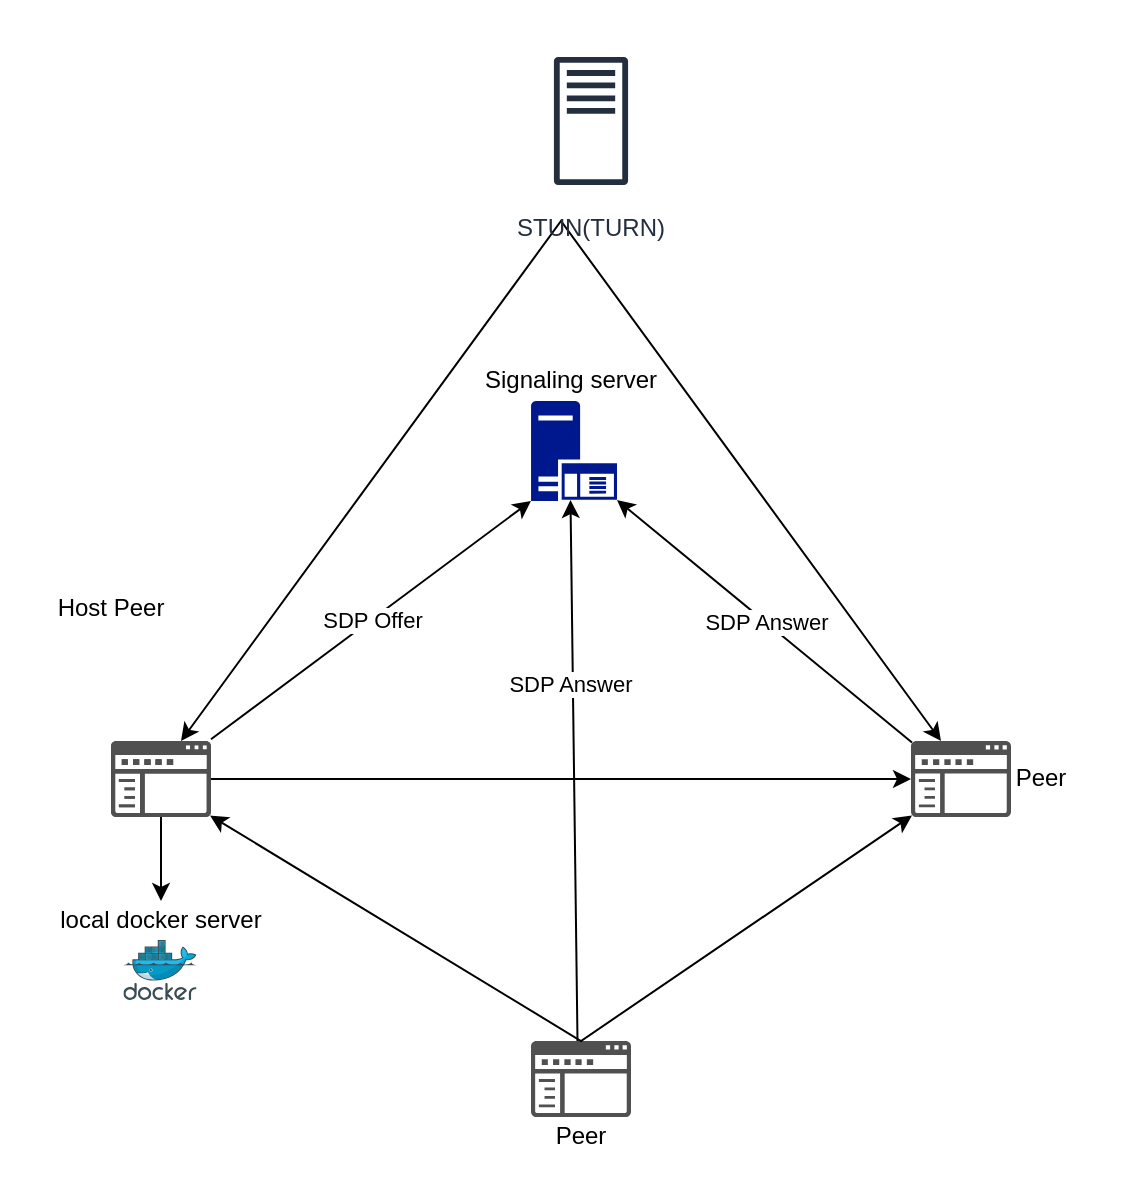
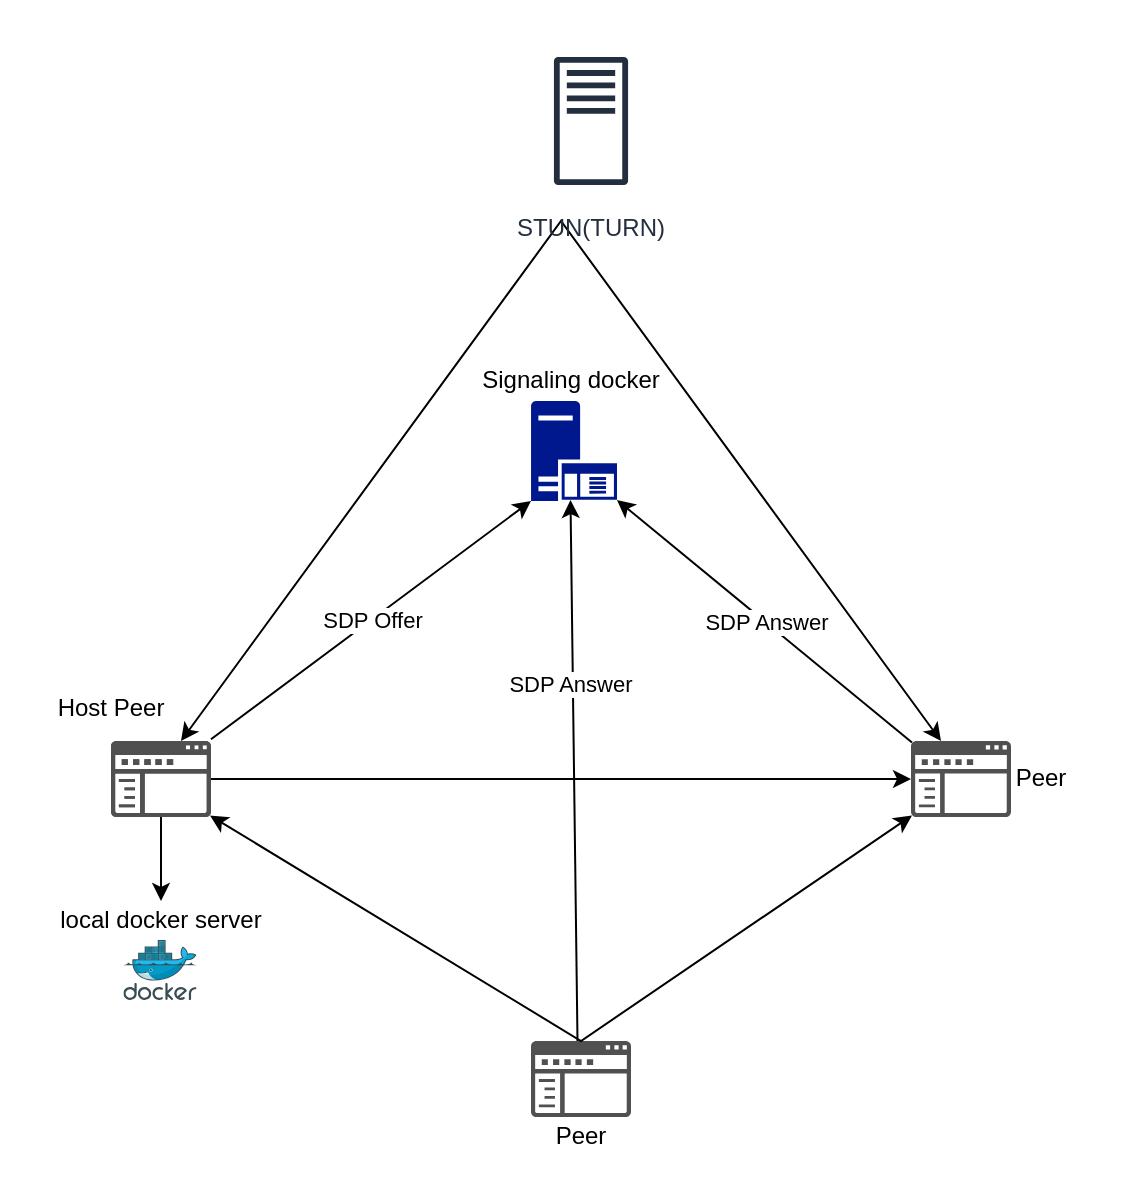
- <mxCell id="11" value="Signaling server" style="text;html=1;resizable=0;autosize=1;align=center;verticalAlign=middle;points=[];fillColor=none;strokeColor=none;rounded=0;" parent="1" vertex="1"><mxGeometry x="235" y="180" width="100" height="20" as="geometry" /></mxCell>
+ <mxCell id="11" value="Signaling docker" style="text;html=1;resizable=0;autosize=1;align=center;verticalAlign=middle;points=[];fillColor=none;strokeColor=none;rounded=0;" parent="1" vertex="1"><mxGeometry x="235" y="180" width="100" height="20" as="geometry" /></mxCell>
- <mxCell id="9" value="Host Peer" style="text;html=1;resizable=0;autosize=1;align=center;verticalAlign=middle;points=[];fillColor=none;strokeColor=none;rounded=0;" parent="1" vertex="1"><mxGeometry x="20" y="294" width="70" height="20" as="geometry" /></mxCell>
+ <mxCell id="9" value="Host Peer" style="text;html=1;resizable=0;autosize=1;align=center;verticalAlign=middle;points=[];fillColor=none;strokeColor=none;rounded=0;" parent="1" vertex="1"><mxGeometry x="20" y="344" width="70" height="20" as="geometry" /></mxCell>
